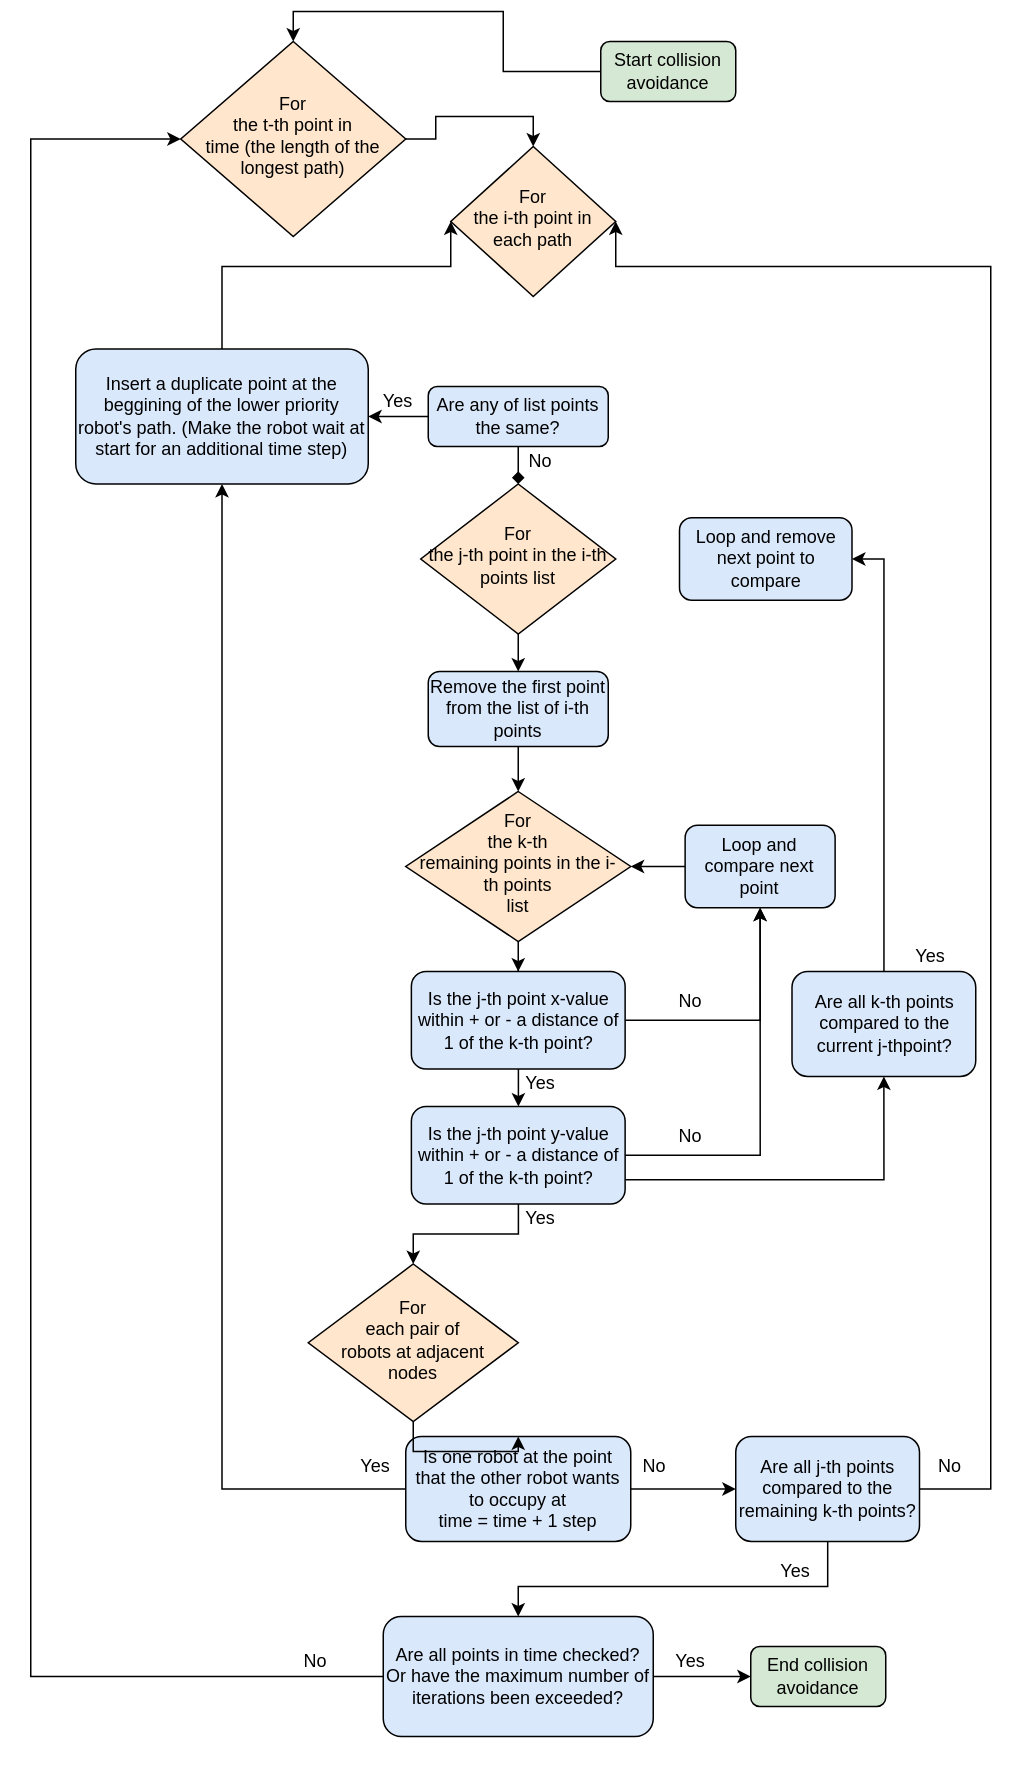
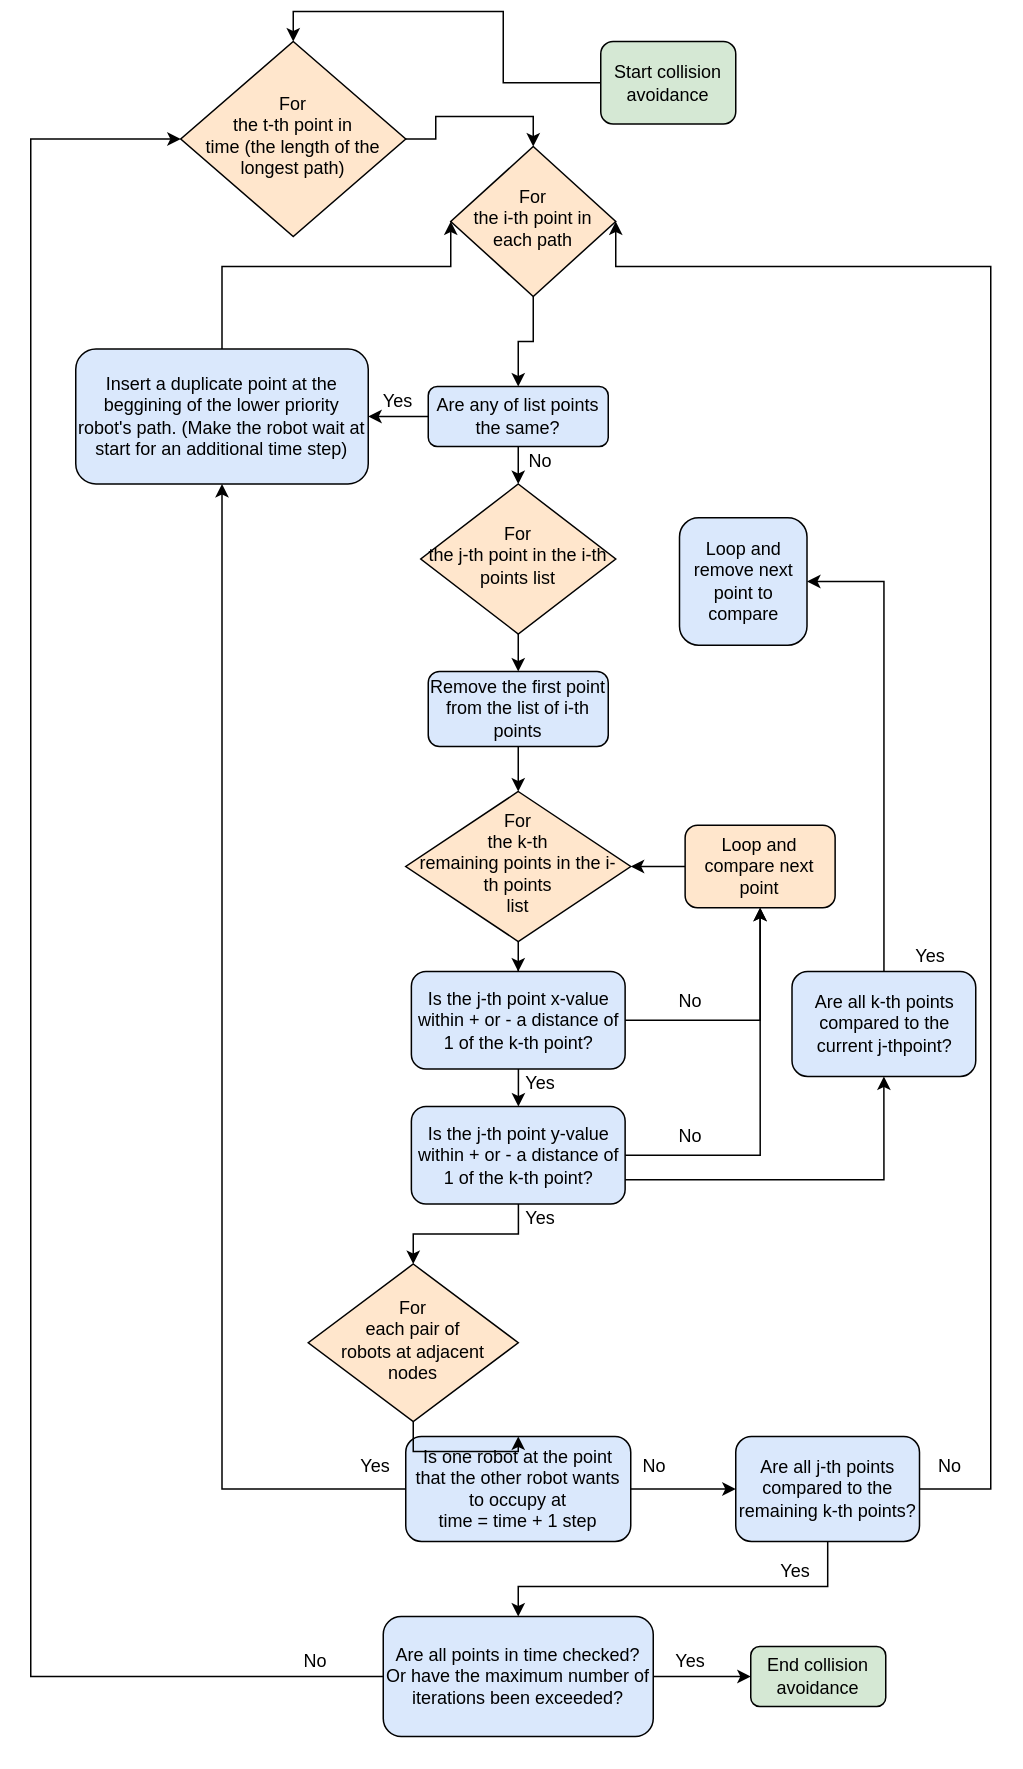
- <mxCell id="54" value="Start collision avoidance" style="whiteSpace=wrap;html=1;rounded=1;shadow=0;strokeWidth=1;fillColor=#d5e8d4;glass=0;" vertex="1" parent="1"><mxGeometry x="400" y="20" width="90" height="40" as="geometry" /></mxCell>
+ <mxCell id="54" value="Start collision avoidance" style="whiteSpace=wrap;html=1;rounded=1;shadow=0;strokeWidth=1;fillColor=#d5e8d4;glass=0;" vertex="1" parent="1"><mxGeometry x="400" y="20" width="90" height="55" as="geometry" /></mxCell>
+ <mxCell id="5" value="" style="edgeStyle=orthogonalEdgeStyle;rounded=0;orthogonalLoop=1;jettySize=auto;html=1;" edge="1" parent="1" source="6" target="4"><mxGeometry relative="1" as="geometry" /></mxCell>
- <mxCell id="2" value="" style="edgeStyle=orthogonalEdgeStyle;rounded=0;orthogonalLoop=1;jettySize=auto;html=1;endArrow=diamond;" edge="1" parent="1" source="4" target="12"><mxGeometry relative="1" as="geometry" /></mxCell>
+ <mxCell id="2" value="" style="edgeStyle=orthogonalEdgeStyle;rounded=0;orthogonalLoop=1;jettySize=auto;html=1;" edge="1" parent="1" source="4" target="12"><mxGeometry relative="1" as="geometry" /></mxCell>
- <mxCell id="40" value="Loop and remove next point to compare" style="rounded=1;whiteSpace=wrap;html=1;fontSize=12;glass=0;strokeWidth=1;shadow=0;fillColor=#dae8fc;" vertex="1" parent="1"><mxGeometry x="452.5" y="337.5" width="115" height="55" as="geometry" /></mxCell>
+ <mxCell id="40" value="Loop and remove next point to compare" style="rounded=1;whiteSpace=wrap;html=1;fontSize=12;glass=0;strokeWidth=1;shadow=0;fillColor=#dae8fc;" vertex="1" parent="1"><mxGeometry x="452.5" y="337.5" width="85" height="85" as="geometry" /></mxCell>
- <mxCell id="26" value="Loop and compare next point " style="rounded=1;whiteSpace=wrap;html=1;fontSize=12;glass=0;strokeWidth=1;shadow=0;fillColor=#dae8fc;" vertex="1" parent="1"><mxGeometry x="456.25" y="542.5" width="100" height="55" as="geometry" /></mxCell>
+ <mxCell id="26" value="Loop and compare next point " style="rounded=1;whiteSpace=wrap;html=1;fontSize=12;glass=0;strokeWidth=1;shadow=0;fillColor=#ffe6cc;" vertex="1" parent="1"><mxGeometry x="456.25" y="542.5" width="100" height="55" as="geometry" /></mxCell>
